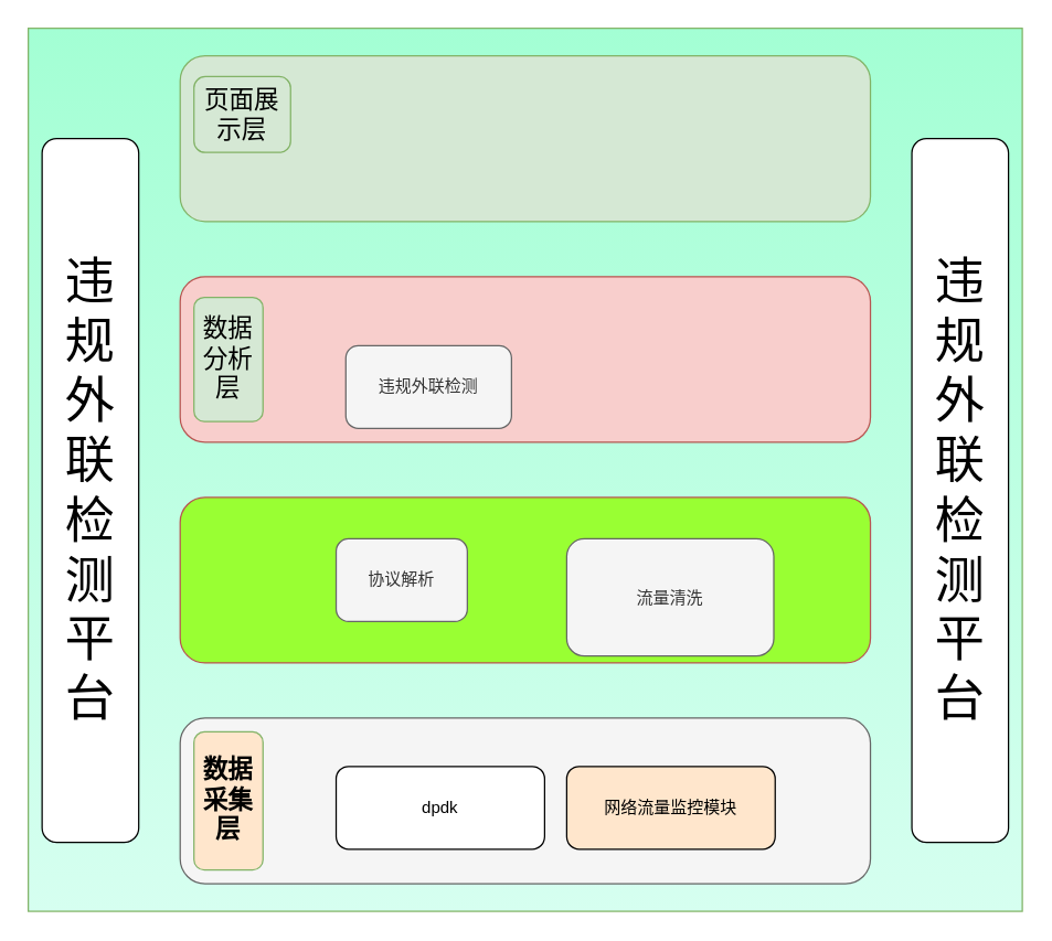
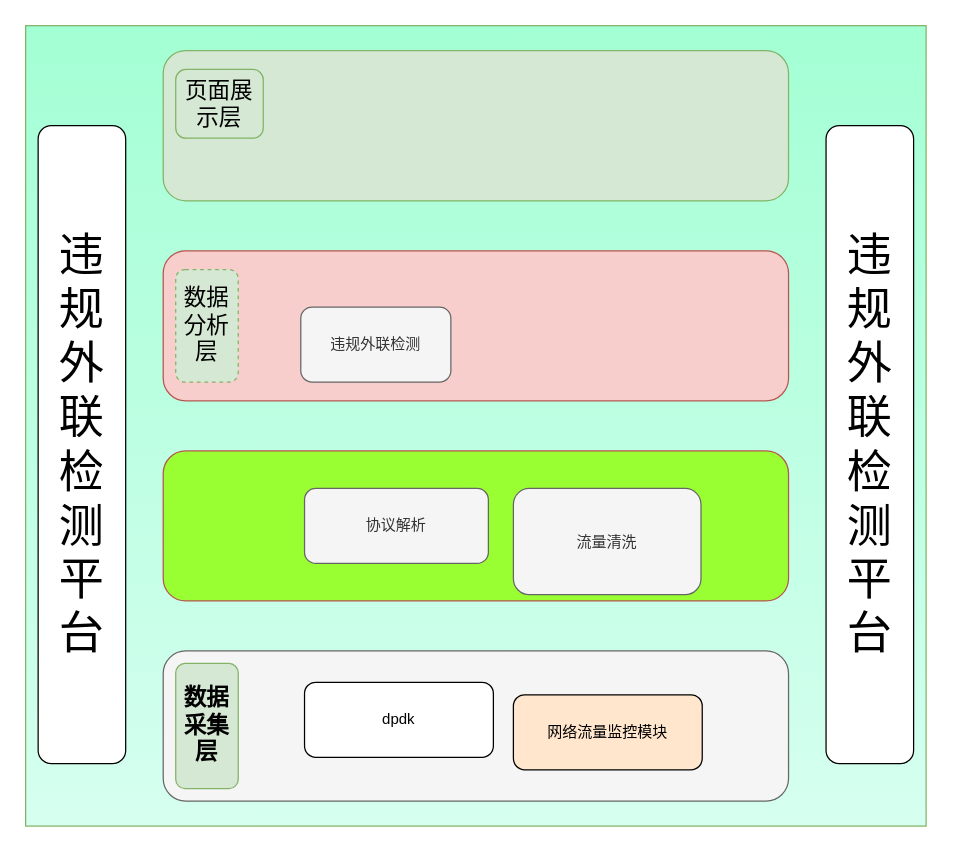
- <mxCell id="13" value="&lt;font style=&quot;font-size: 18px;&quot;&gt;数据分析层&lt;/font&gt;" style="rounded=1;whiteSpace=wrap;html=1;fillColor=#d5e8d4;strokeColor=#82b366;" vertex="1" parent="3"><mxGeometry x="10" y="175" width="50" height="90" as="geometry" /></mxCell>
+ <mxCell id="13" value="&lt;font style=&quot;font-size: 18px;&quot;&gt;数据分析层&lt;/font&gt;" style="rounded=1;whiteSpace=wrap;html=1;fillColor=#d5e8d4;strokeColor=#82b366;dashed=1;" vertex="1" parent="3"><mxGeometry x="10" y="175" width="50" height="90" as="geometry" /></mxCell>
- <mxCell id="15" value="违规外联检测" style="rounded=1;whiteSpace=wrap;html=1;fillColor=#f5f5f5;fontColor=#333333;strokeColor=#666666;" vertex="1" parent="3"><mxGeometry x="120" y="210" width="120" height="60" as="geometry" /></mxCell>
+ <mxCell id="15" value="违规外联检测" style="rounded=1;whiteSpace=wrap;html=1;fillColor=#f5f5f5;fontColor=#333333;strokeColor=#666666;" vertex="1" parent="3"><mxGeometry x="110" y="205" width="120" height="60" as="geometry" /></mxCell>
- <mxCell id="11" value="协议解析" style="rounded=1;whiteSpace=wrap;html=1;fillColor=#f5f5f5;fontColor=#333333;strokeColor=#666666;" vertex="1" parent="3"><mxGeometry x="113" y="350" width="95" height="60" as="geometry" /></mxCell>
+ <mxCell id="11" value="协议解析" style="rounded=1;whiteSpace=wrap;html=1;fillColor=#f5f5f5;fontColor=#333333;strokeColor=#666666;" vertex="1" parent="3"><mxGeometry x="113" y="350" width="147" height="60" as="geometry" /></mxCell>
- <mxCell id="8" value="&lt;h2 style=&quot;line-height: 120%; font-size: 18px;&quot;&gt;数据采集层&lt;/h2&gt;" style="rounded=1;whiteSpace=wrap;html=1;horizontal=1;verticalAlign=middle;textDirection=ltr;fontFamily=Verdana;fillColor=#ffe6cc;strokeColor=#82b366;rotation=0;" vertex="1" parent="3"><mxGeometry x="10" y="490" width="50" height="100" as="geometry" /></mxCell>
+ <mxCell id="8" value="&lt;h2 style=&quot;line-height: 120%; font-size: 18px;&quot;&gt;数据采集层&lt;/h2&gt;" style="rounded=1;whiteSpace=wrap;html=1;horizontal=1;verticalAlign=middle;textDirection=ltr;fontFamily=Verdana;fillColor=#d5e8d4;strokeColor=#82b366;rotation=0;" vertex="1" parent="3"><mxGeometry x="10" y="490" width="50" height="100" as="geometry" /></mxCell>
- <mxCell id="9" value="dpdk" style="rounded=1;whiteSpace=wrap;html=1;" vertex="1" parent="3"><mxGeometry x="113" y="515" width="151" height="60" as="geometry" /></mxCell>
+ <mxCell id="9" value="dpdk" style="rounded=1;whiteSpace=wrap;html=1;" vertex="1" parent="3"><mxGeometry x="113" y="505" width="151" height="60" as="geometry" /></mxCell>
